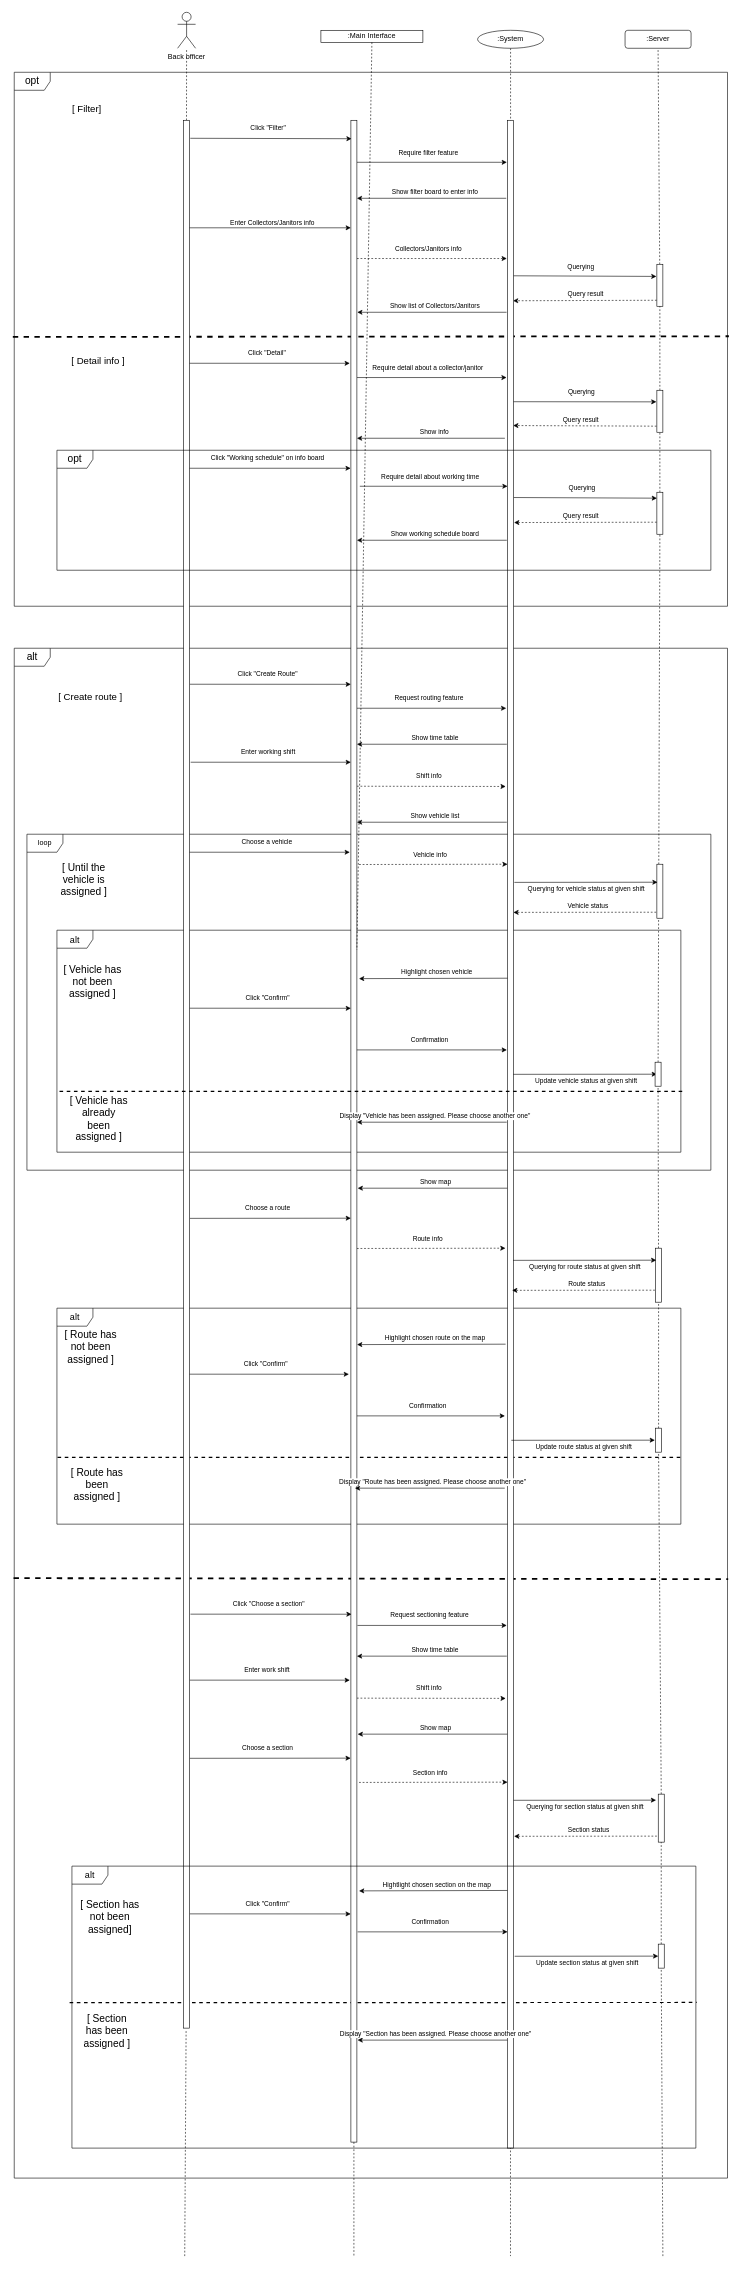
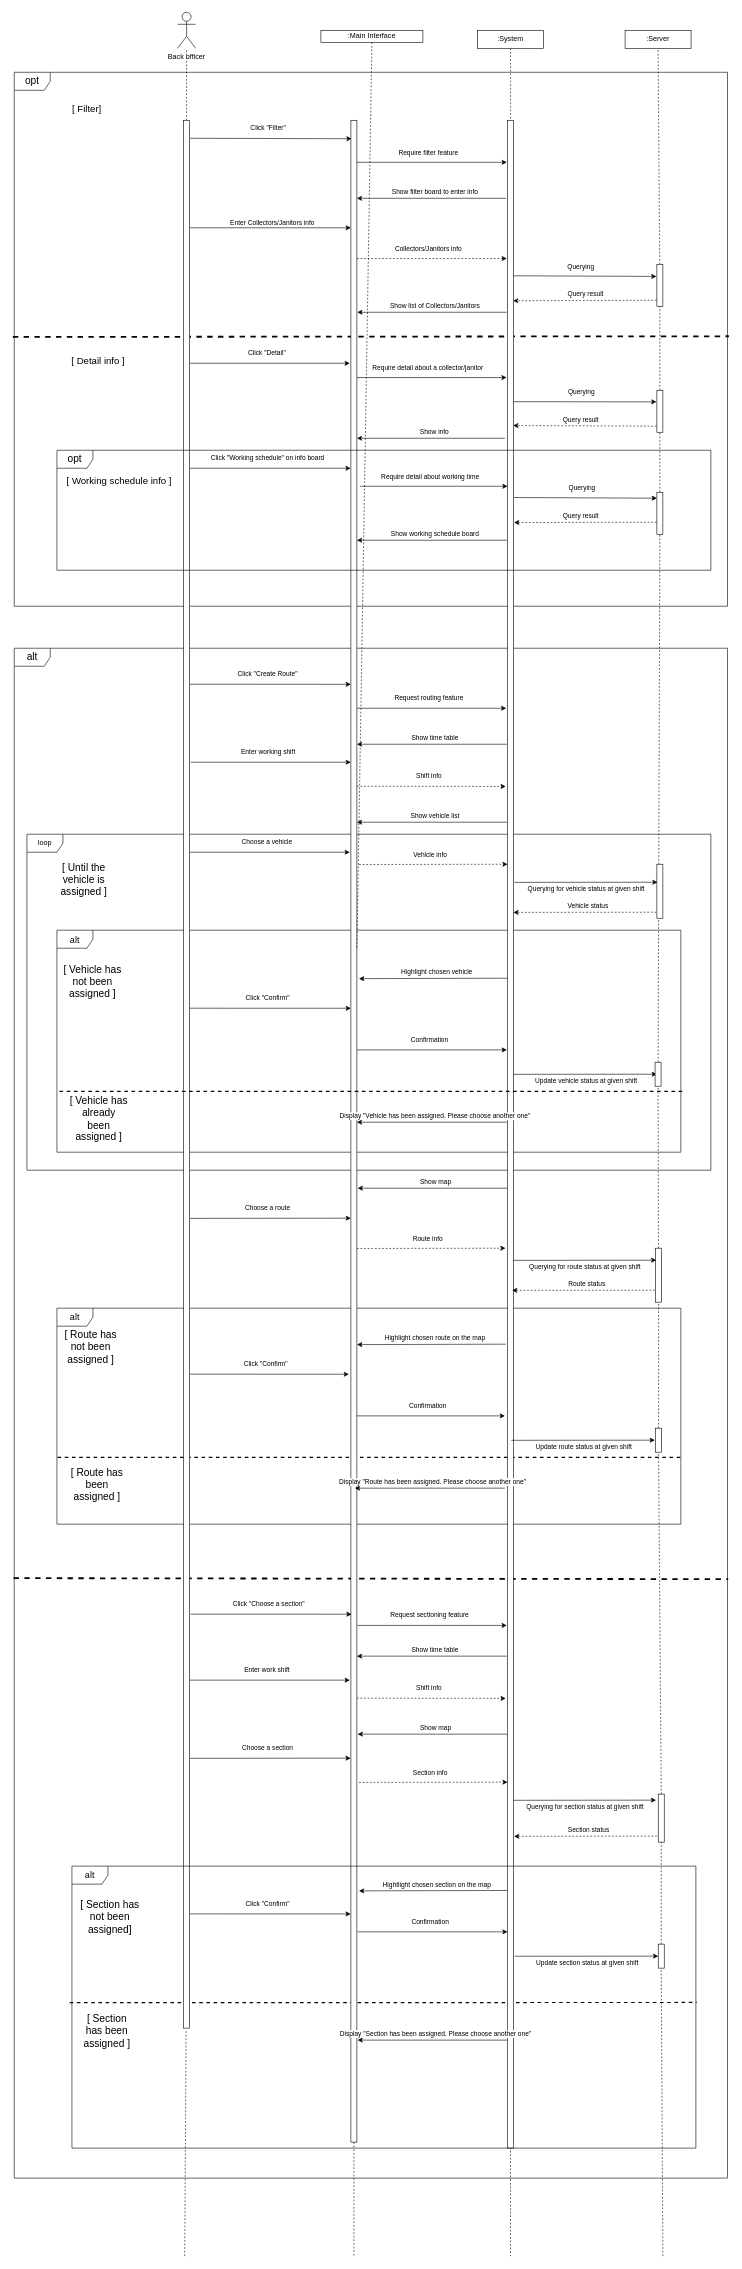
- <mxCell id="11" value=":System" style="ellipse;whiteSpace=wrap;html=1;" parent="1" vertex="1"><mxGeometry x="795.14" y="50" width="110" height="30" as="geometry" /></mxCell>
+ <mxCell id="11" value=":System" style="rounded=0;whiteSpace=wrap;html=1;" parent="1" vertex="1"><mxGeometry x="795.14" y="50" width="110" height="30" as="geometry" /></mxCell>
- <mxCell id="16" value=":Server" style="whiteSpace=wrap;html=1;rounded=1;" parent="1" vertex="1"><mxGeometry x="1041" y="50" width="110" height="30" as="geometry" /></mxCell>
+ <mxCell id="16" value=":Server" style="rounded=0;whiteSpace=wrap;html=1;" parent="1" vertex="1"><mxGeometry x="1041" y="50" width="110" height="30" as="geometry" /></mxCell>
+ <mxCell id="90" value="&lt;font style=&quot;font-size: 16px;&quot;&gt;[ Working schedule info ]&lt;/font&gt;" style="text;html=1;strokeColor=none;fillColor=none;align=center;verticalAlign=middle;whiteSpace=wrap;rounded=0;" vertex="1" parent="1"><mxGeometry x="108.21" y="780" width="180" height="40" as="geometry" /></mxCell>
- <mxCell id="35" value="&lt;font style=&quot;font-size: 16px;&quot;&gt;[ Create route ]&lt;/font&gt;" style="text;html=1;strokeColor=none;fillColor=none;align=center;verticalAlign=middle;whiteSpace=wrap;rounded=0;" parent="1" vertex="1"><mxGeometry x="55.14" y="1150" width="190" height="20" as="geometry" /></mxCell>
